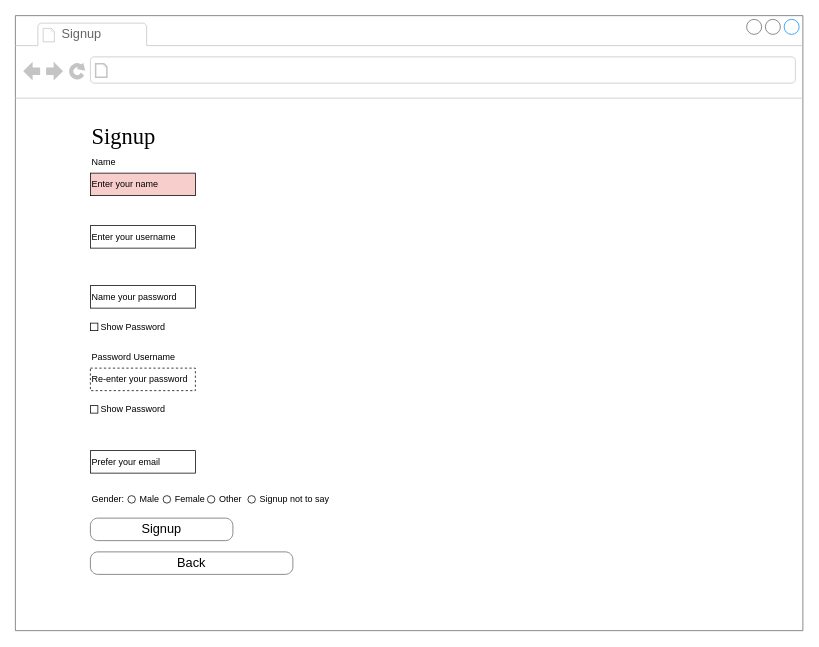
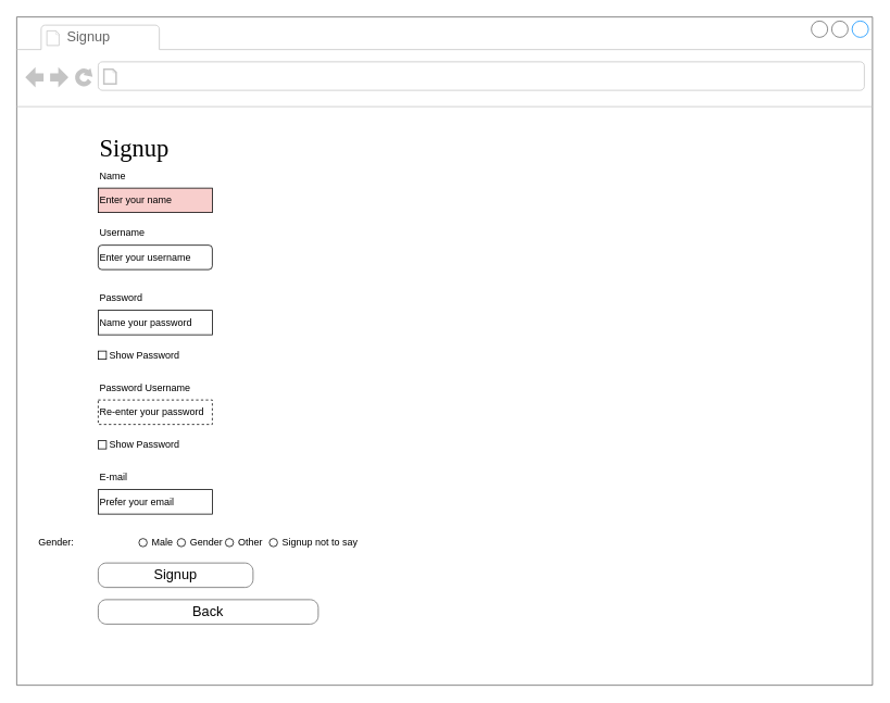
+ <mxCell id="8" value="Username" style="text;html=1;strokeColor=none;fillColor=none;align=left;verticalAlign=middle;whiteSpace=wrap;rounded=0;" vertex="1" parent="2"><mxGeometry x="100" y="250" width="110" height="30" as="geometry" /></mxCell>
- <mxCell id="10" value="Enter your username" style="rounded=0;whiteSpace=wrap;html=1;align=left;" vertex="1" parent="2"><mxGeometry x="100" y="280" width="140" height="30" as="geometry" /></mxCell>
+ <mxCell id="10" value="Enter your username" style="whiteSpace=wrap;html=1;align=left;rounded=1;" vertex="1" parent="2"><mxGeometry x="100" y="280" width="140" height="30" as="geometry" /></mxCell>
+ <mxCell id="11" value="Password" style="text;html=1;strokeColor=none;fillColor=none;align=left;verticalAlign=middle;whiteSpace=wrap;rounded=0;" vertex="1" parent="2"><mxGeometry x="100" y="330" width="110" height="30" as="geometry" /></mxCell>
+ <mxCell id="21" value="E-mail" style="text;html=1;strokeColor=none;fillColor=none;align=left;verticalAlign=middle;whiteSpace=wrap;rounded=0;" vertex="1" parent="2"><mxGeometry x="100" y="550" width="130" height="30" as="geometry" /></mxCell>
- <mxCell id="23" value="Gender:" style="text;html=1;strokeColor=none;fillColor=none;align=left;verticalAlign=middle;whiteSpace=wrap;rounded=0;" vertex="1" parent="2"><mxGeometry x="100" y="630" width="50" height="30" as="geometry" /></mxCell>
+ <mxCell id="23" value="Gender:" style="text;html=1;strokeColor=none;fillColor=none;align=left;verticalAlign=middle;whiteSpace=wrap;rounded=0;" vertex="1" parent="2"><mxGeometry x="25" y="630" width="50" height="30" as="geometry" /></mxCell>
- <mxCell id="35" value="Female" style="text;html=1;strokeColor=none;fillColor=none;align=left;verticalAlign=middle;whiteSpace=wrap;rounded=0;" vertex="1" parent="33"><mxGeometry x="14" width="46" height="30" as="geometry" /></mxCell>
+ <mxCell id="35" value="Gender" style="text;html=1;strokeColor=none;fillColor=none;align=left;verticalAlign=middle;whiteSpace=wrap;rounded=0;" vertex="1" parent="33"><mxGeometry x="14" width="46" height="30" as="geometry" /></mxCell>
